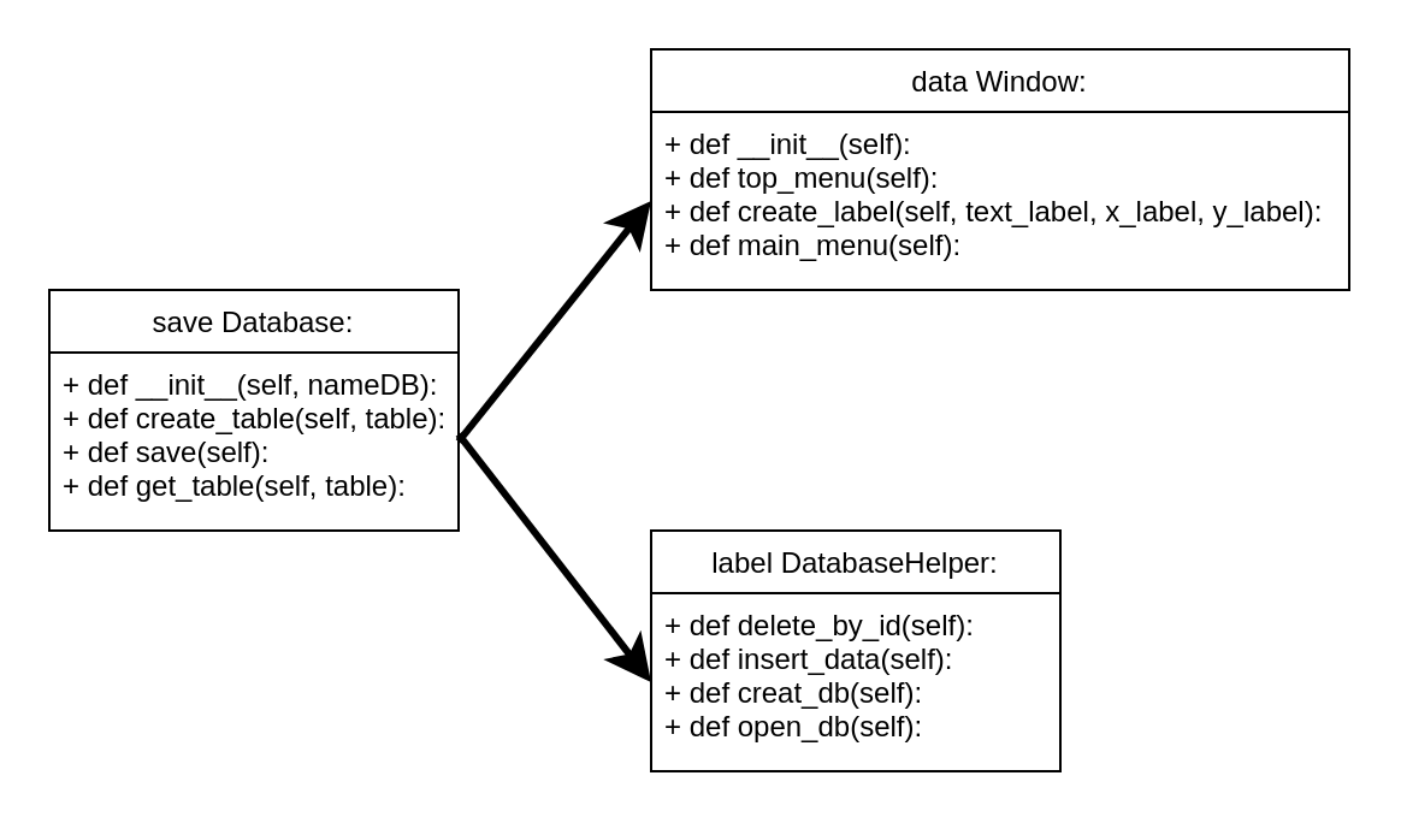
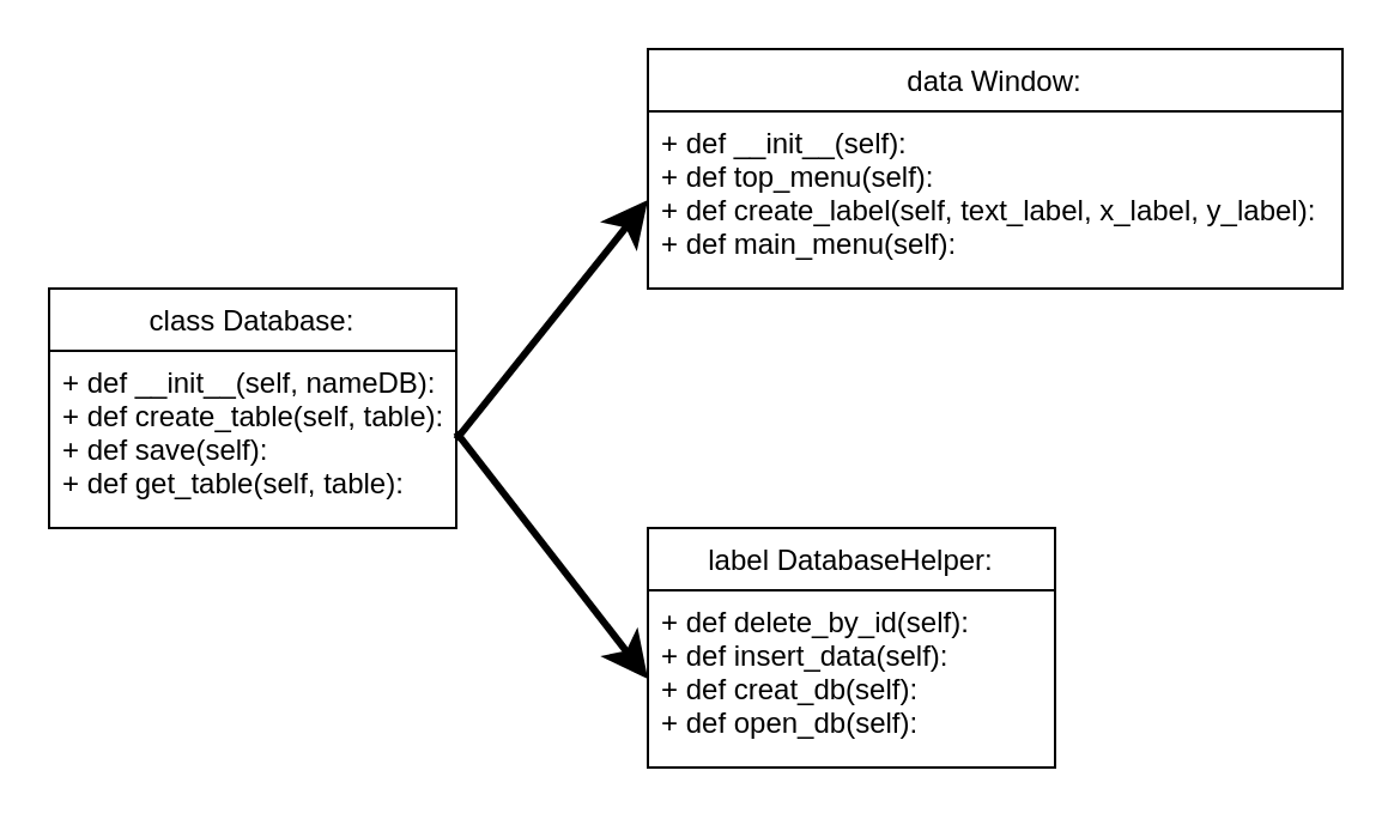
- <mxCell id="2" value="save Database:" style="swimlane;fontStyle=0;childLayout=stackLayout;horizontal=1;startSize=26;horizontalStack=0;resizeParent=1;resizeParentMax=0;resizeLast=0;collapsible=1;marginBottom=0;" vertex="1" parent="1"><mxGeometry x="20" y="120" width="170" height="100" as="geometry" /></mxCell>
+ <mxCell id="2" value="class Database:" style="swimlane;fontStyle=0;childLayout=stackLayout;horizontal=1;startSize=26;horizontalStack=0;resizeParent=1;resizeParentMax=0;resizeLast=0;collapsible=1;marginBottom=0;" vertex="1" parent="1"><mxGeometry x="20" y="120" width="170" height="100" as="geometry" /></mxCell>
